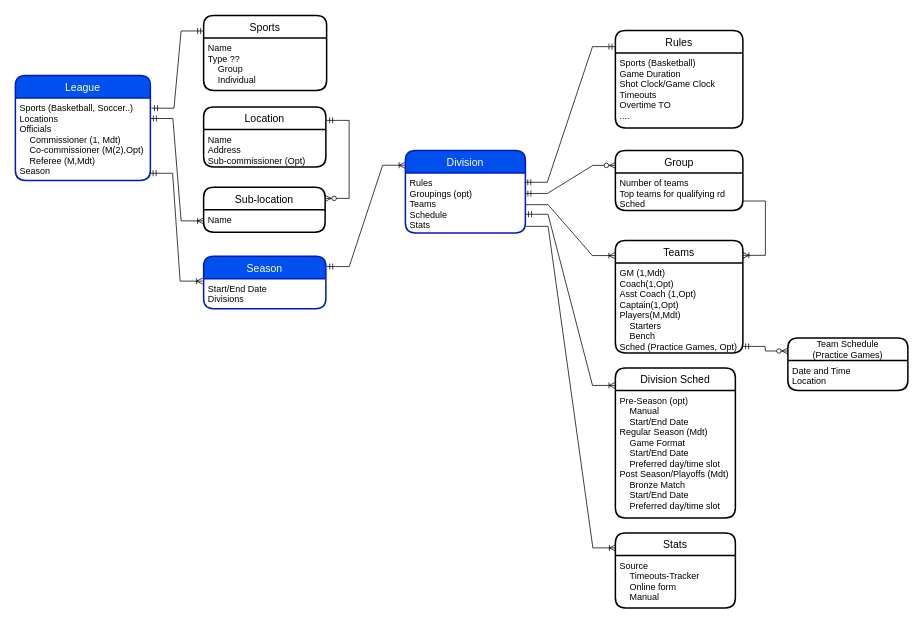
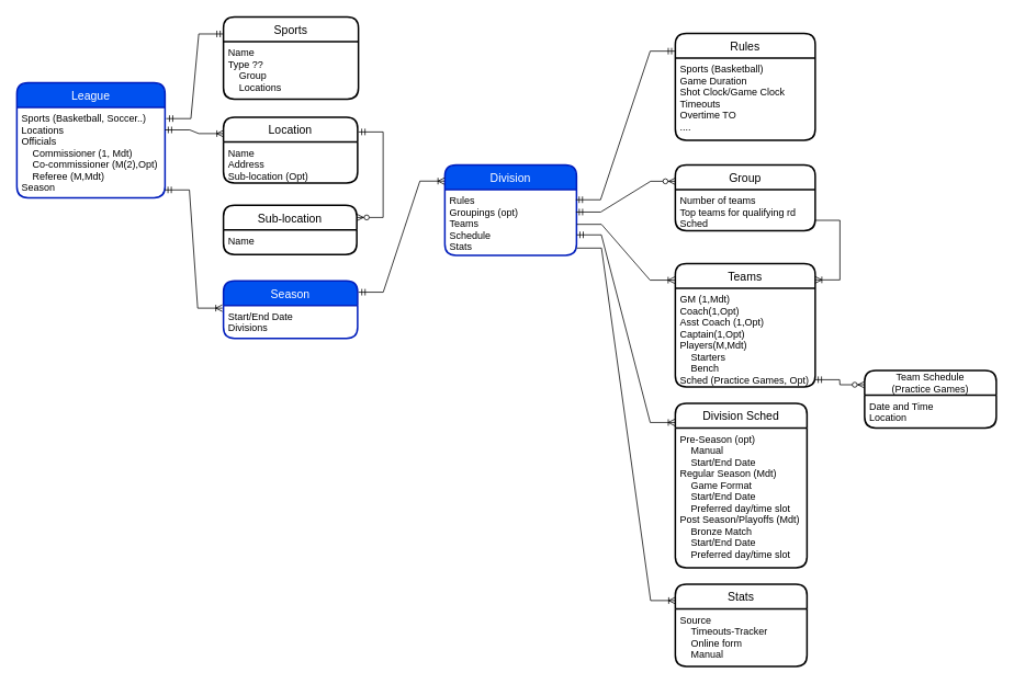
- <mxCell id="36" value="Name&#10;Type ??&#10;    Group&#10;    Individual" style="align=left;strokeColor=none;fillColor=none;spacingLeft=4;fontSize=12;verticalAlign=top;resizable=0;rotatable=0;part=1;" parent="35" vertex="1"><mxGeometry y="30" width="164" height="70" as="geometry" /></mxCell>
+ <mxCell id="36" value="Name&#10;Type ??&#10;    Group&#10;    Locations" style="align=left;strokeColor=none;fillColor=none;spacingLeft=4;fontSize=12;verticalAlign=top;resizable=0;rotatable=0;part=1;" parent="35" vertex="1"><mxGeometry y="30" width="164" height="70" as="geometry" /></mxCell>
- <mxCell id="20" value="Name&#10;Address&#10;Sub-commissioner (Opt)&#10;" style="align=left;strokeColor=none;fillColor=none;spacingLeft=4;fontSize=12;verticalAlign=top;resizable=0;rotatable=0;part=1;" parent="19" vertex="1"><mxGeometry y="30" width="163" height="50" as="geometry" /></mxCell>
+ <mxCell id="20" value="Name&#10;Address&#10;Sub-location (Opt)&#10;" style="align=left;strokeColor=none;fillColor=none;spacingLeft=4;fontSize=12;verticalAlign=top;resizable=0;rotatable=0;part=1;" parent="19" vertex="1"><mxGeometry y="30" width="163" height="50" as="geometry" /></mxCell>
- <mxCell id="24" value="" style="edgeStyle=entityRelationEdgeStyle;fontSize=12;html=1;endArrow=ERoneToMany;startArrow=ERmandOne;rounded=0;exitX=1;exitY=0.25;exitDx=0;exitDy=0;" parent="1" source="3" target="22" edge="1"><mxGeometry width="100" height="100" relative="1" as="geometry"><mxPoint x="120" y="190" as="sourcePoint" /><mxPoint x="270" y="171" as="targetPoint" /></mxGeometry></mxCell>
+ <mxCell id="24" value="" style="edgeStyle=entityRelationEdgeStyle;fontSize=12;html=1;endArrow=ERoneToMany;startArrow=ERmandOne;rounded=0;exitX=1;exitY=0.25;exitDx=0;exitDy=0;entryX=0;entryY=0.25;entryDx=0;entryDy=0;" parent="1" source="3" target="19" edge="1"><mxGeometry width="100" height="100" relative="1" as="geometry"><mxPoint x="120" y="190" as="sourcePoint" /><mxPoint x="270" y="171" as="targetPoint" /></mxGeometry></mxCell>
